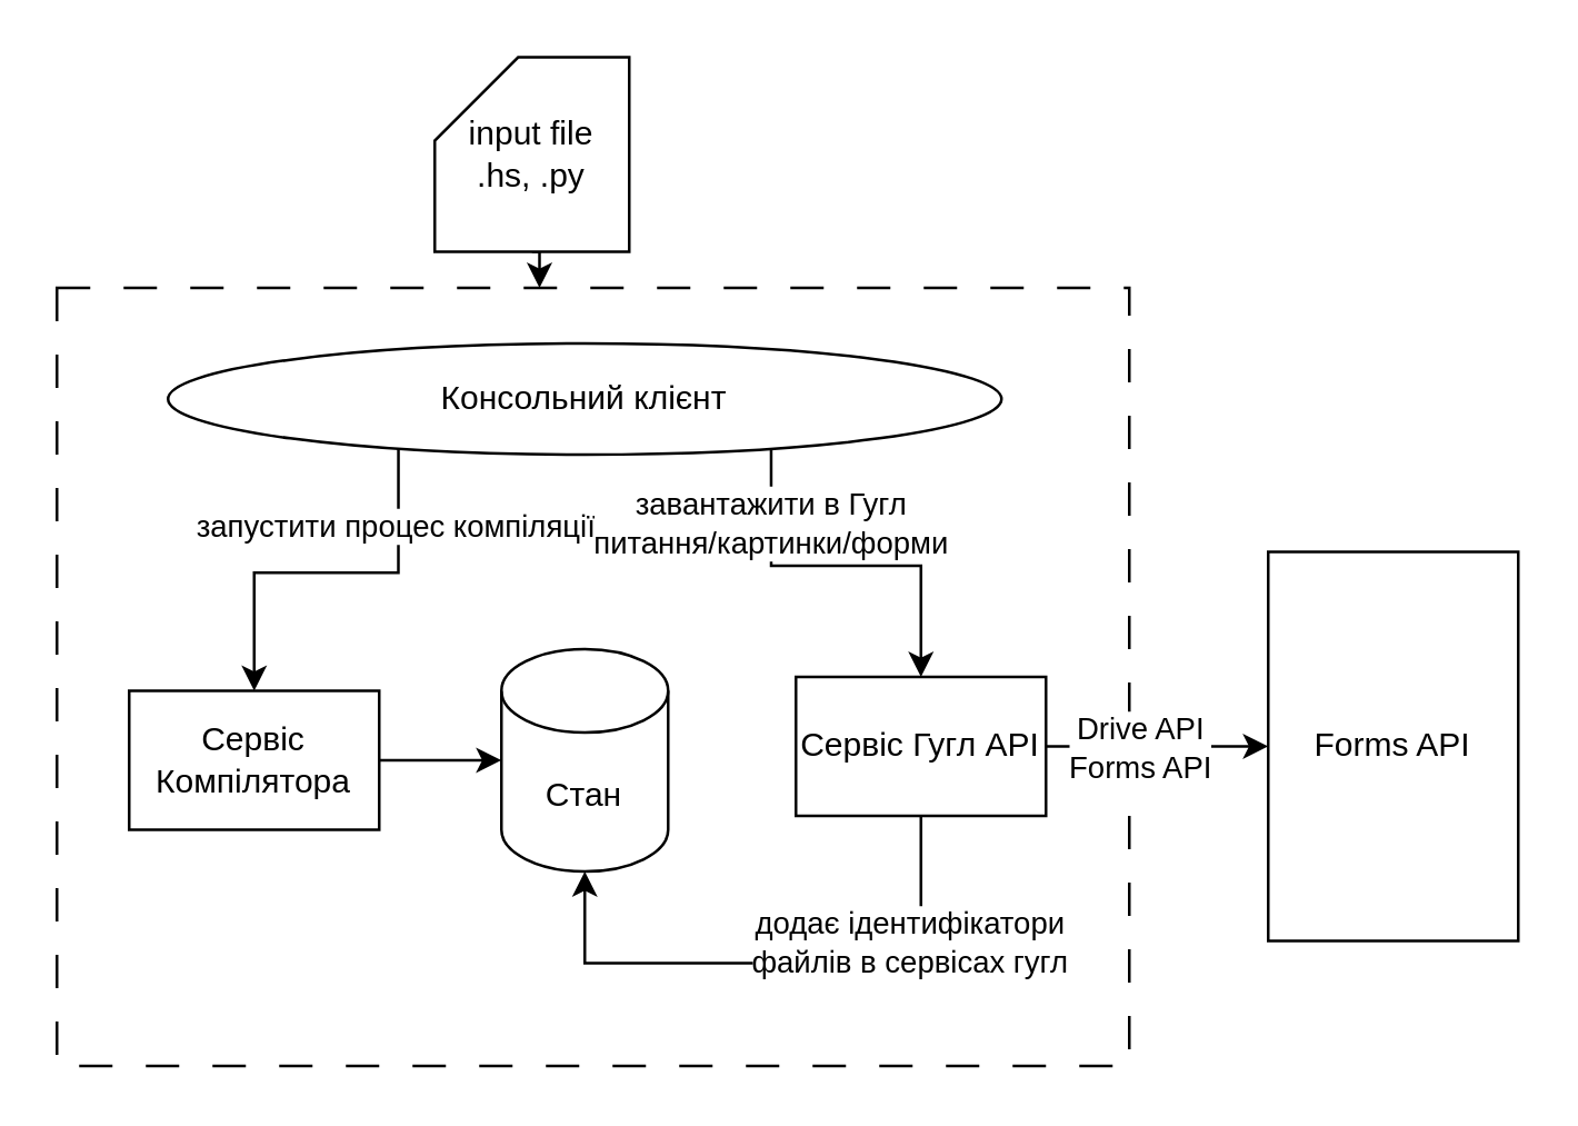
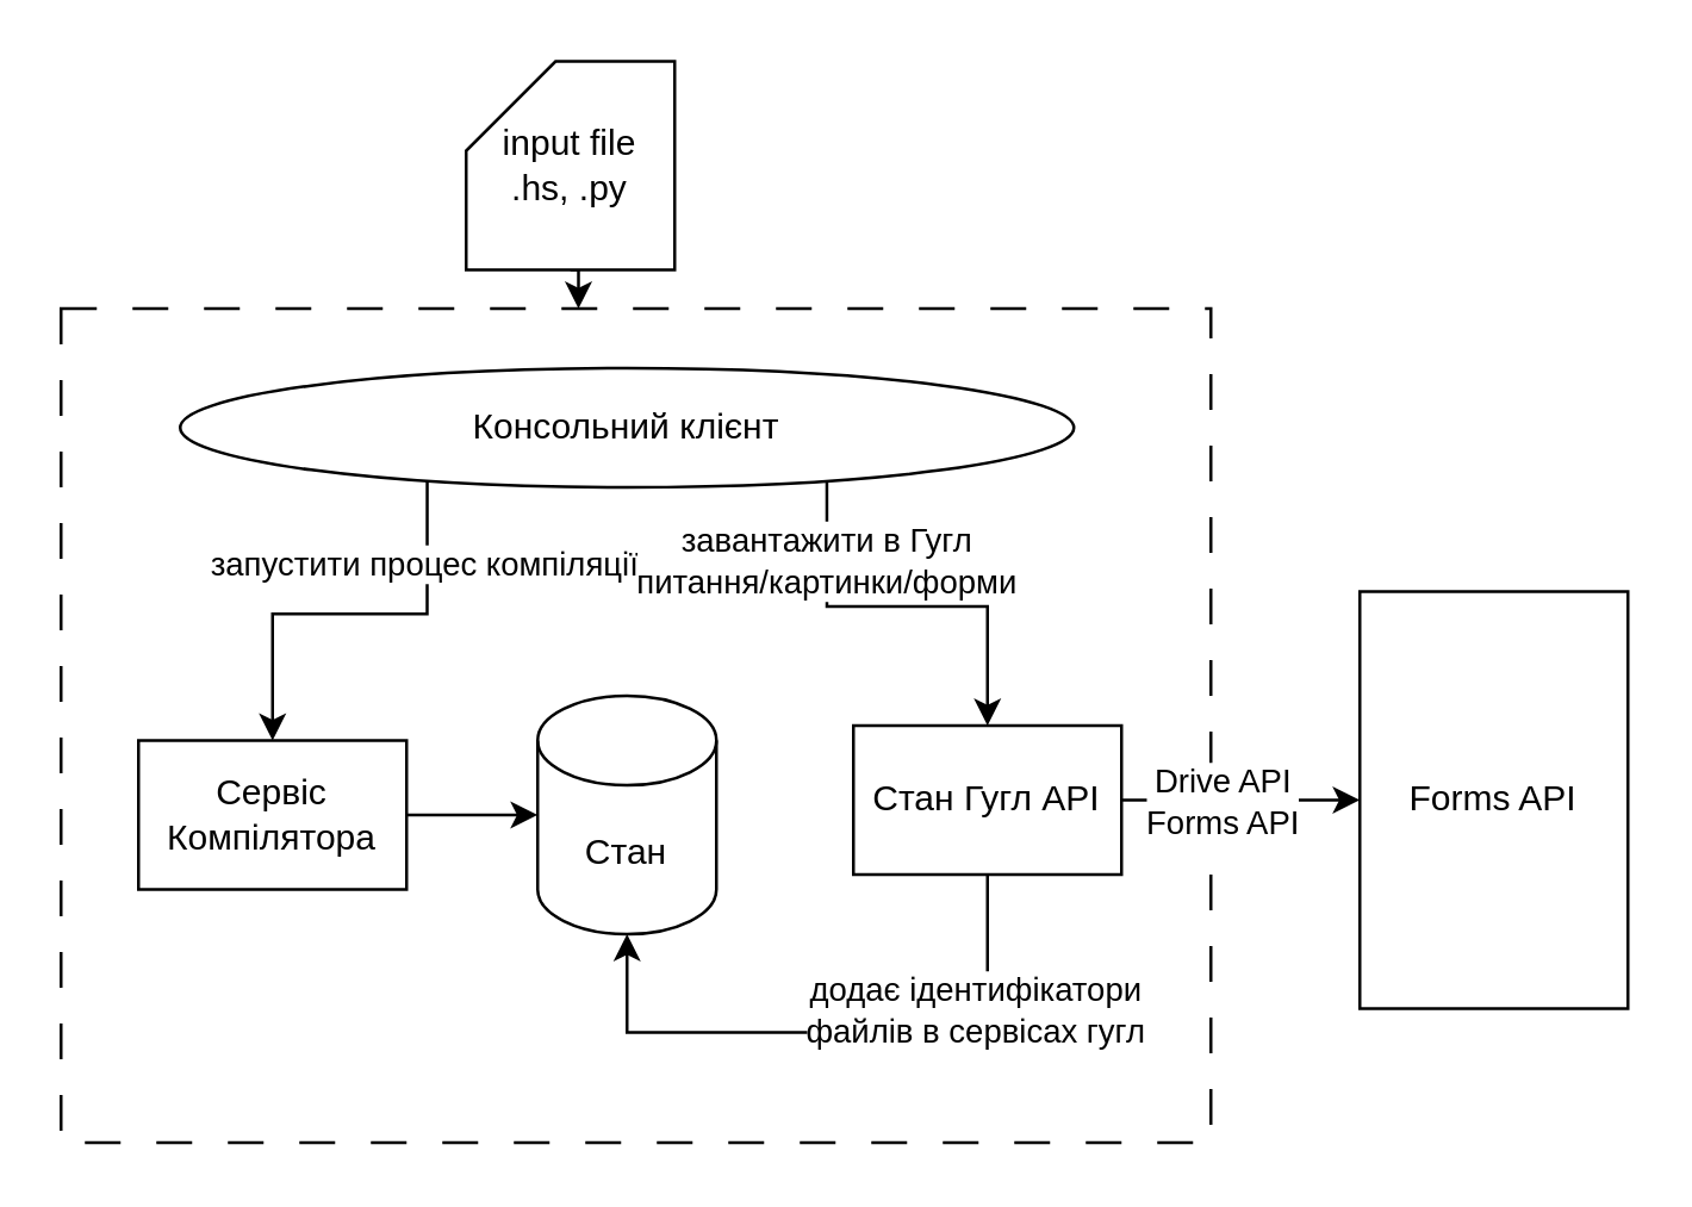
- <mxCell id="10" value="Сервіс Гугл API" style="rounded=0;whiteSpace=wrap;html=1;" parent="1" vertex="1"><mxGeometry x="286" y="243" width="90" height="50" as="geometry" /></mxCell>
+ <mxCell id="10" value="Стан Гугл API" style="rounded=0;whiteSpace=wrap;html=1;" parent="1" vertex="1"><mxGeometry x="286" y="243" width="90" height="50" as="geometry" /></mxCell>
